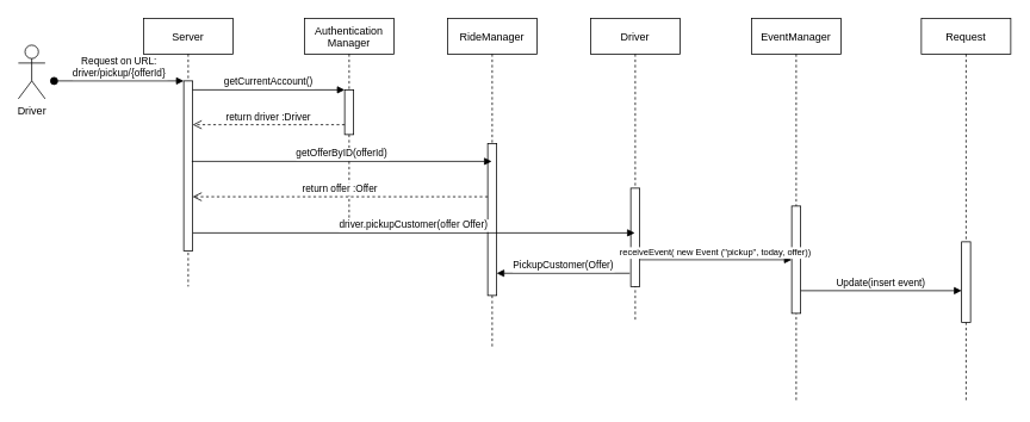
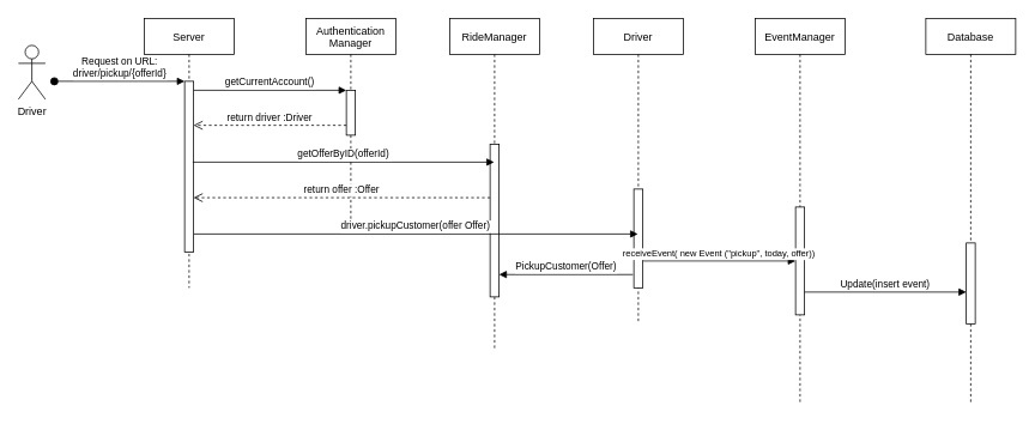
- <mxCell id="19" value="Request" style="shape=umlLifeline;perimeter=lifelinePerimeter;container=1;collapsible=0;recursiveResize=0;rounded=0;shadow=0;strokeWidth=1;" parent="1" vertex="1"><mxGeometry x="1030" y="20" width="100" height="430" as="geometry" /></mxCell>
+ <mxCell id="19" value="Database" style="shape=umlLifeline;perimeter=lifelinePerimeter;container=1;collapsible=0;recursiveResize=0;rounded=0;shadow=0;strokeWidth=1;" parent="1" vertex="1"><mxGeometry x="1030" y="20" width="100" height="430" as="geometry" /></mxCell>
